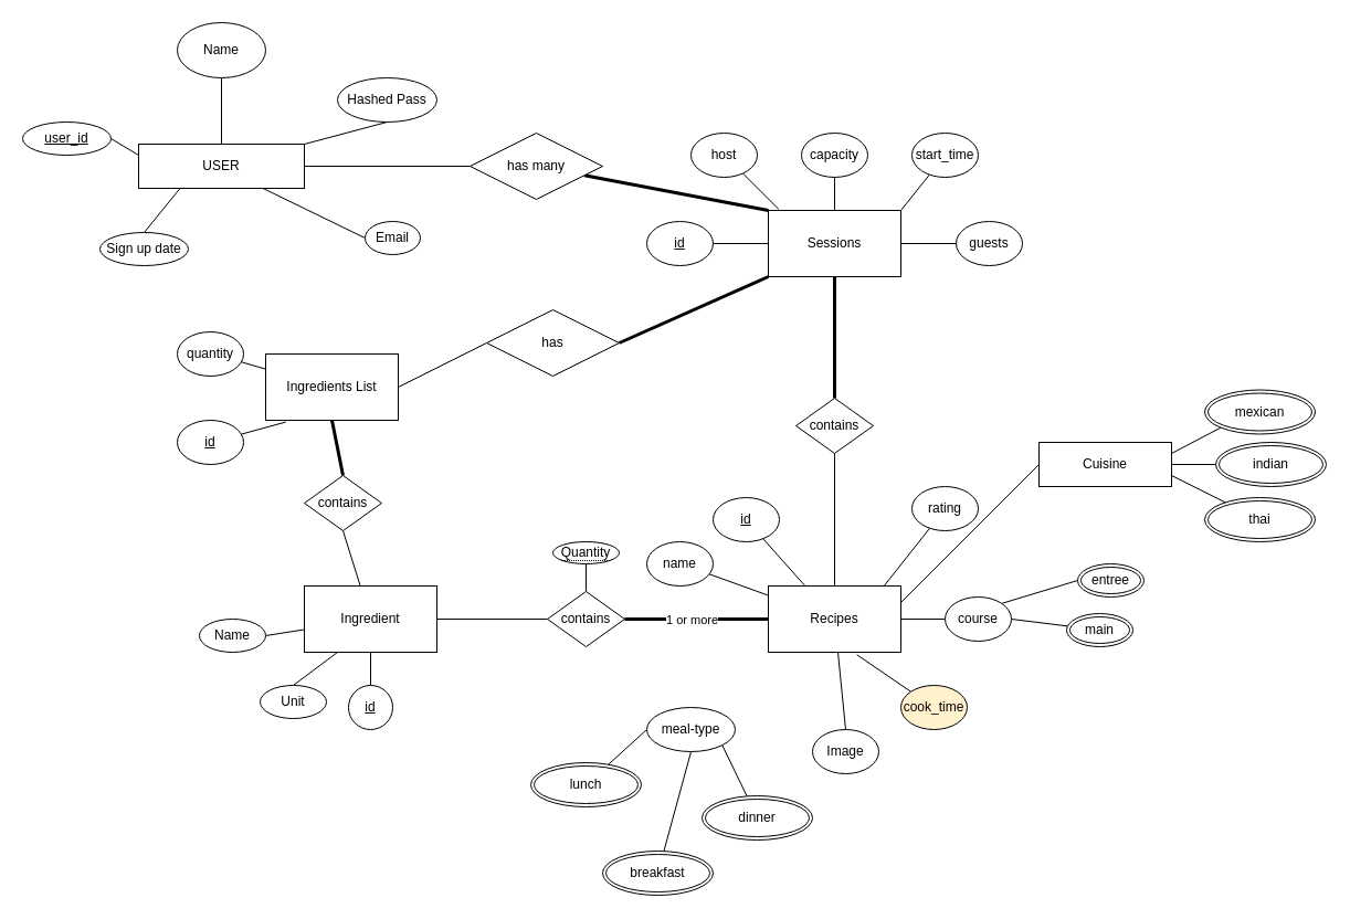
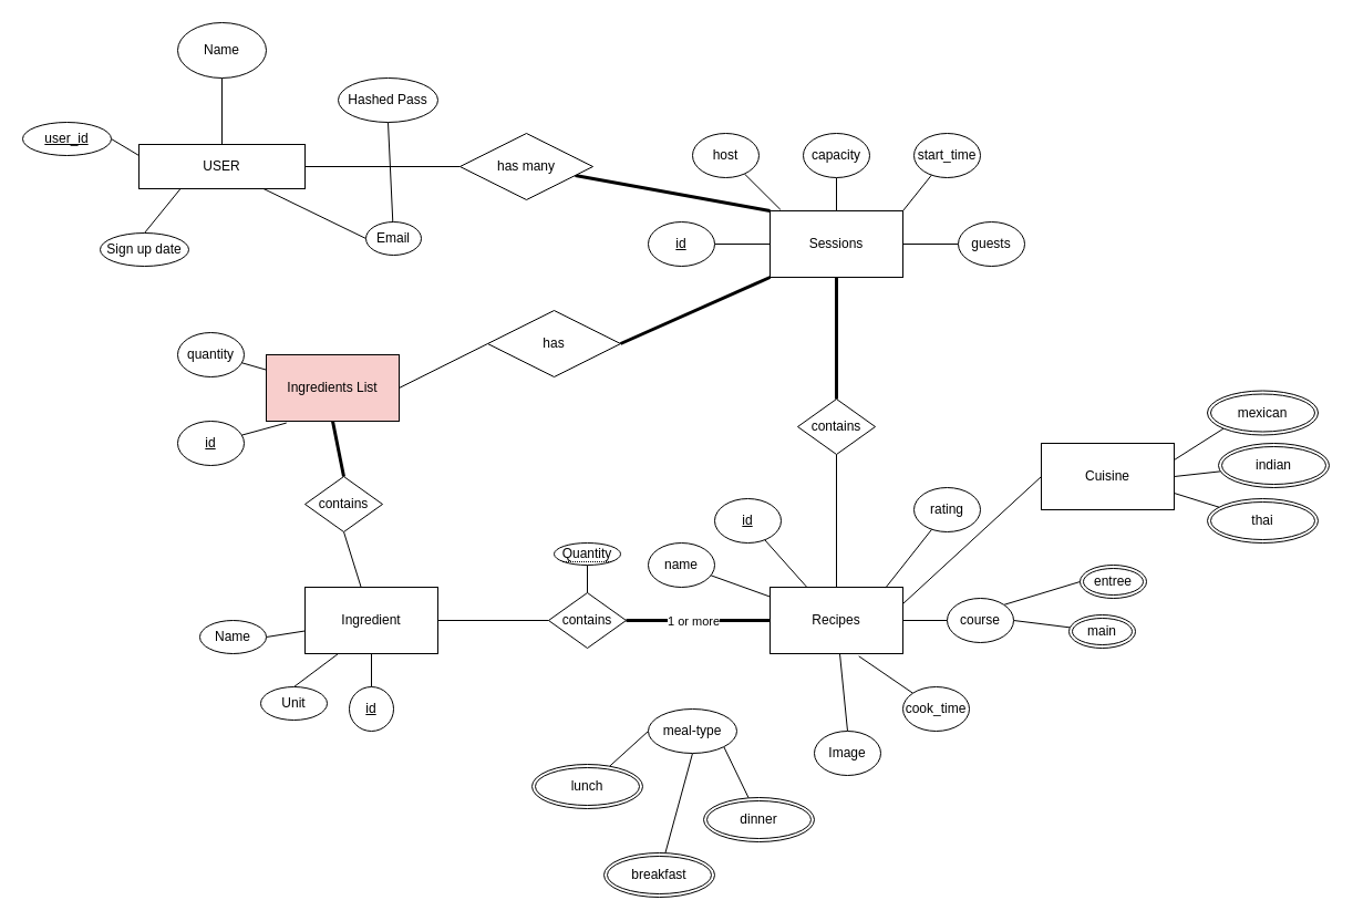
- <mxCell id="42" style="edgeStyle=none;rounded=0;orthogonalLoop=1;jettySize=auto;html=1;exitX=0.5;exitY=1;exitDx=0;exitDy=0;endArrow=none;endFill=0;" parent="1" source="43" target="37" edge="1"><mxGeometry relative="1" as="geometry" /></mxCell>
+ <mxCell id="42" style="edgeStyle=none;rounded=0;orthogonalLoop=1;jettySize=auto;html=1;exitX=0.5;exitY=1;exitDx=0;exitDy=0;endArrow=none;endFill=0;" parent="1" source="43" target="41" edge="1"><mxGeometry relative="1" as="geometry" /></mxCell>
- <mxCell id="83" value="has many" style="shape=rhombus;perimeter=rhombusPerimeter;whiteSpace=wrap;html=1;align=center;" parent="1" vertex="1"><mxGeometry x="425" y="120" width="120" height="60" as="geometry" /></mxCell>
+ <mxCell id="83" value="has many" style="shape=rhombus;perimeter=rhombusPerimeter;whiteSpace=wrap;html=1;align=center;" parent="1" vertex="1"><mxGeometry x="415" y="120" width="120" height="60" as="geometry" /></mxCell>
- <mxCell id="30" value="Ingredients List" style="rounded=0;whiteSpace=wrap;html=1;" parent="1" vertex="1"><mxGeometry x="240" y="320" width="120" height="60" as="geometry" /></mxCell>
+ <mxCell id="30" value="Ingredients List" style="rounded=0;whiteSpace=wrap;html=1;fillColor=#f8cecc;" parent="1" vertex="1"><mxGeometry x="240" y="320" width="120" height="60" as="geometry" /></mxCell>
- <mxCell id="65" value="Cuisine" style="rounded=0;whiteSpace=wrap;html=1;" parent="1" vertex="1"><mxGeometry x="940" y="400" width="120" height="40" as="geometry" /></mxCell>
+ <mxCell id="65" value="Cuisine" style="rounded=0;whiteSpace=wrap;html=1;" parent="1" vertex="1"><mxGeometry x="940" y="400" width="120" height="60" as="geometry" /></mxCell>
- <mxCell id="23" value="cook_time" style="ellipse;whiteSpace=wrap;html=1;fillColor=#fff2cc;" parent="1" vertex="1"><mxGeometry x="815" y="620" width="60" height="40" as="geometry" /></mxCell>
+ <mxCell id="23" value="cook_time" style="ellipse;whiteSpace=wrap;html=1;" parent="1" vertex="1"><mxGeometry x="815" y="620" width="60" height="40" as="geometry" /></mxCell>
